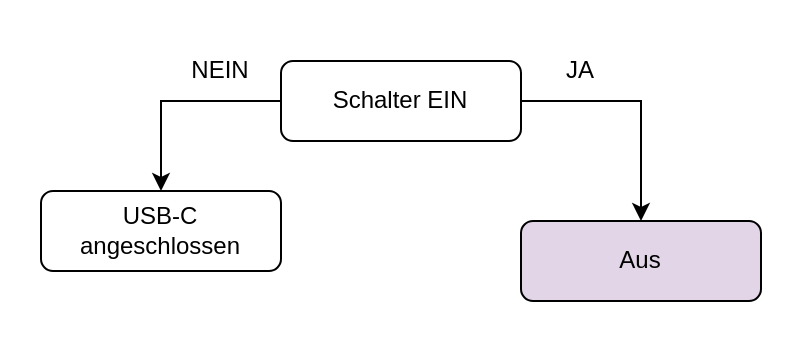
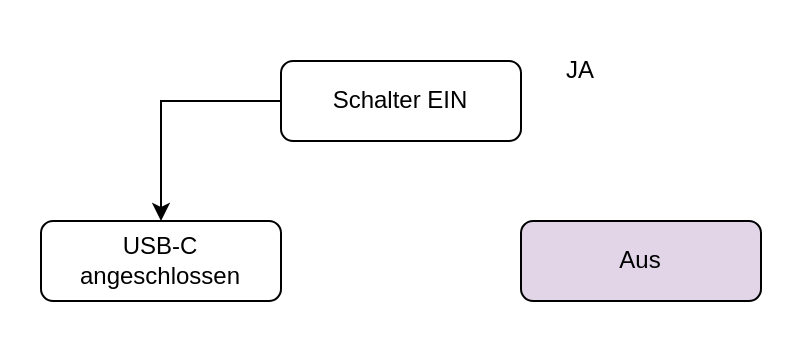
- <mxCell id="7" value="NEIN" style="text;html=1;align=center;verticalAlign=middle;whiteSpace=wrap;rounded=0;" vertex="1" parent="1"><mxGeometry x="80" y="20" width="60" height="30" as="geometry" /></mxCell>
- <mxCell id="3" style="edgeStyle=orthogonalEdgeStyle;rounded=0;orthogonalLoop=1;jettySize=auto;html=1;exitX=1;exitY=0.5;exitDx=0;exitDy=0;entryX=0.5;entryY=0;entryDx=0;entryDy=0;" edge="1" parent="1" source="4" target="6"><mxGeometry relative="1" as="geometry" /></mxCell>
- <mxCell id="5" value="USB-C angeschlossen" style="rounded=1;whiteSpace=wrap;html=1;" vertex="1" parent="1"><mxGeometry x="20" y="95" width="120" height="40" as="geometry" /></mxCell>
+ <mxCell id="5" value="USB-C angeschlossen" style="rounded=1;whiteSpace=wrap;html=1;" vertex="1" parent="1"><mxGeometry x="20" y="110" width="120" height="40" as="geometry" /></mxCell>
